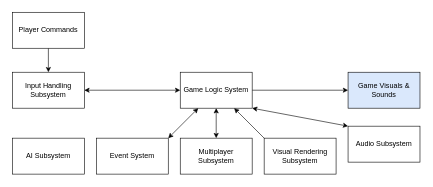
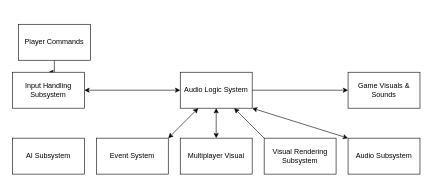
- <mxCell id="3" value="Player Commands" style="rounded=0;whiteSpace=wrap;html=1;" vertex="1" parent="1"><mxGeometry x="20" y="20" width="120" height="60" as="geometry" /></mxCell>
+ <mxCell id="3" value="Player Commands" style="rounded=0;whiteSpace=wrap;html=1;" vertex="1" parent="1"><mxGeometry x="30" y="40" width="120" height="60" as="geometry" /></mxCell>
- <mxCell id="6" value="Game Logic System" style="rounded=0;whiteSpace=wrap;html=1;" vertex="1" parent="1"><mxGeometry x="300" y="120" width="120" height="60" as="geometry" /></mxCell>
+ <mxCell id="6" value="Audio Logic System" style="rounded=0;whiteSpace=wrap;html=1;" vertex="1" parent="1"><mxGeometry x="300" y="120" width="120" height="60" as="geometry" /></mxCell>
- <mxCell id="12" value="Game Visuals &amp;amp; Sounds" style="rounded=0;whiteSpace=wrap;html=1;fillColor=#dae8fc;" vertex="1" parent="1"><mxGeometry x="580" y="120" width="120" height="60" as="geometry" /></mxCell>
+ <mxCell id="12" value="Game Visuals &amp;amp; Sounds" style="rounded=0;whiteSpace=wrap;html=1;" vertex="1" parent="1"><mxGeometry x="580" y="120" width="120" height="60" as="geometry" /></mxCell>
- <mxCell id="11" value="Audio Subsystem" style="rounded=0;whiteSpace=wrap;html=1;" vertex="1" parent="1"><mxGeometry x="580" y="210" width="120" height="60" as="geometry" /></mxCell>
+ <mxCell id="11" value="Audio Subsystem" style="rounded=0;whiteSpace=wrap;html=1;" vertex="1" parent="1"><mxGeometry x="580" y="230" width="120" height="60" as="geometry" /></mxCell>
- <mxCell id="9" value="Multiplayer Subsystem" style="rounded=0;whiteSpace=wrap;html=1;" vertex="1" parent="1"><mxGeometry x="300" y="230" width="120" height="60" as="geometry" /></mxCell>
+ <mxCell id="9" value="Multiplayer Visual" style="rounded=0;whiteSpace=wrap;html=1;" vertex="1" parent="1"><mxGeometry x="300" y="230" width="120" height="60" as="geometry" /></mxCell>
